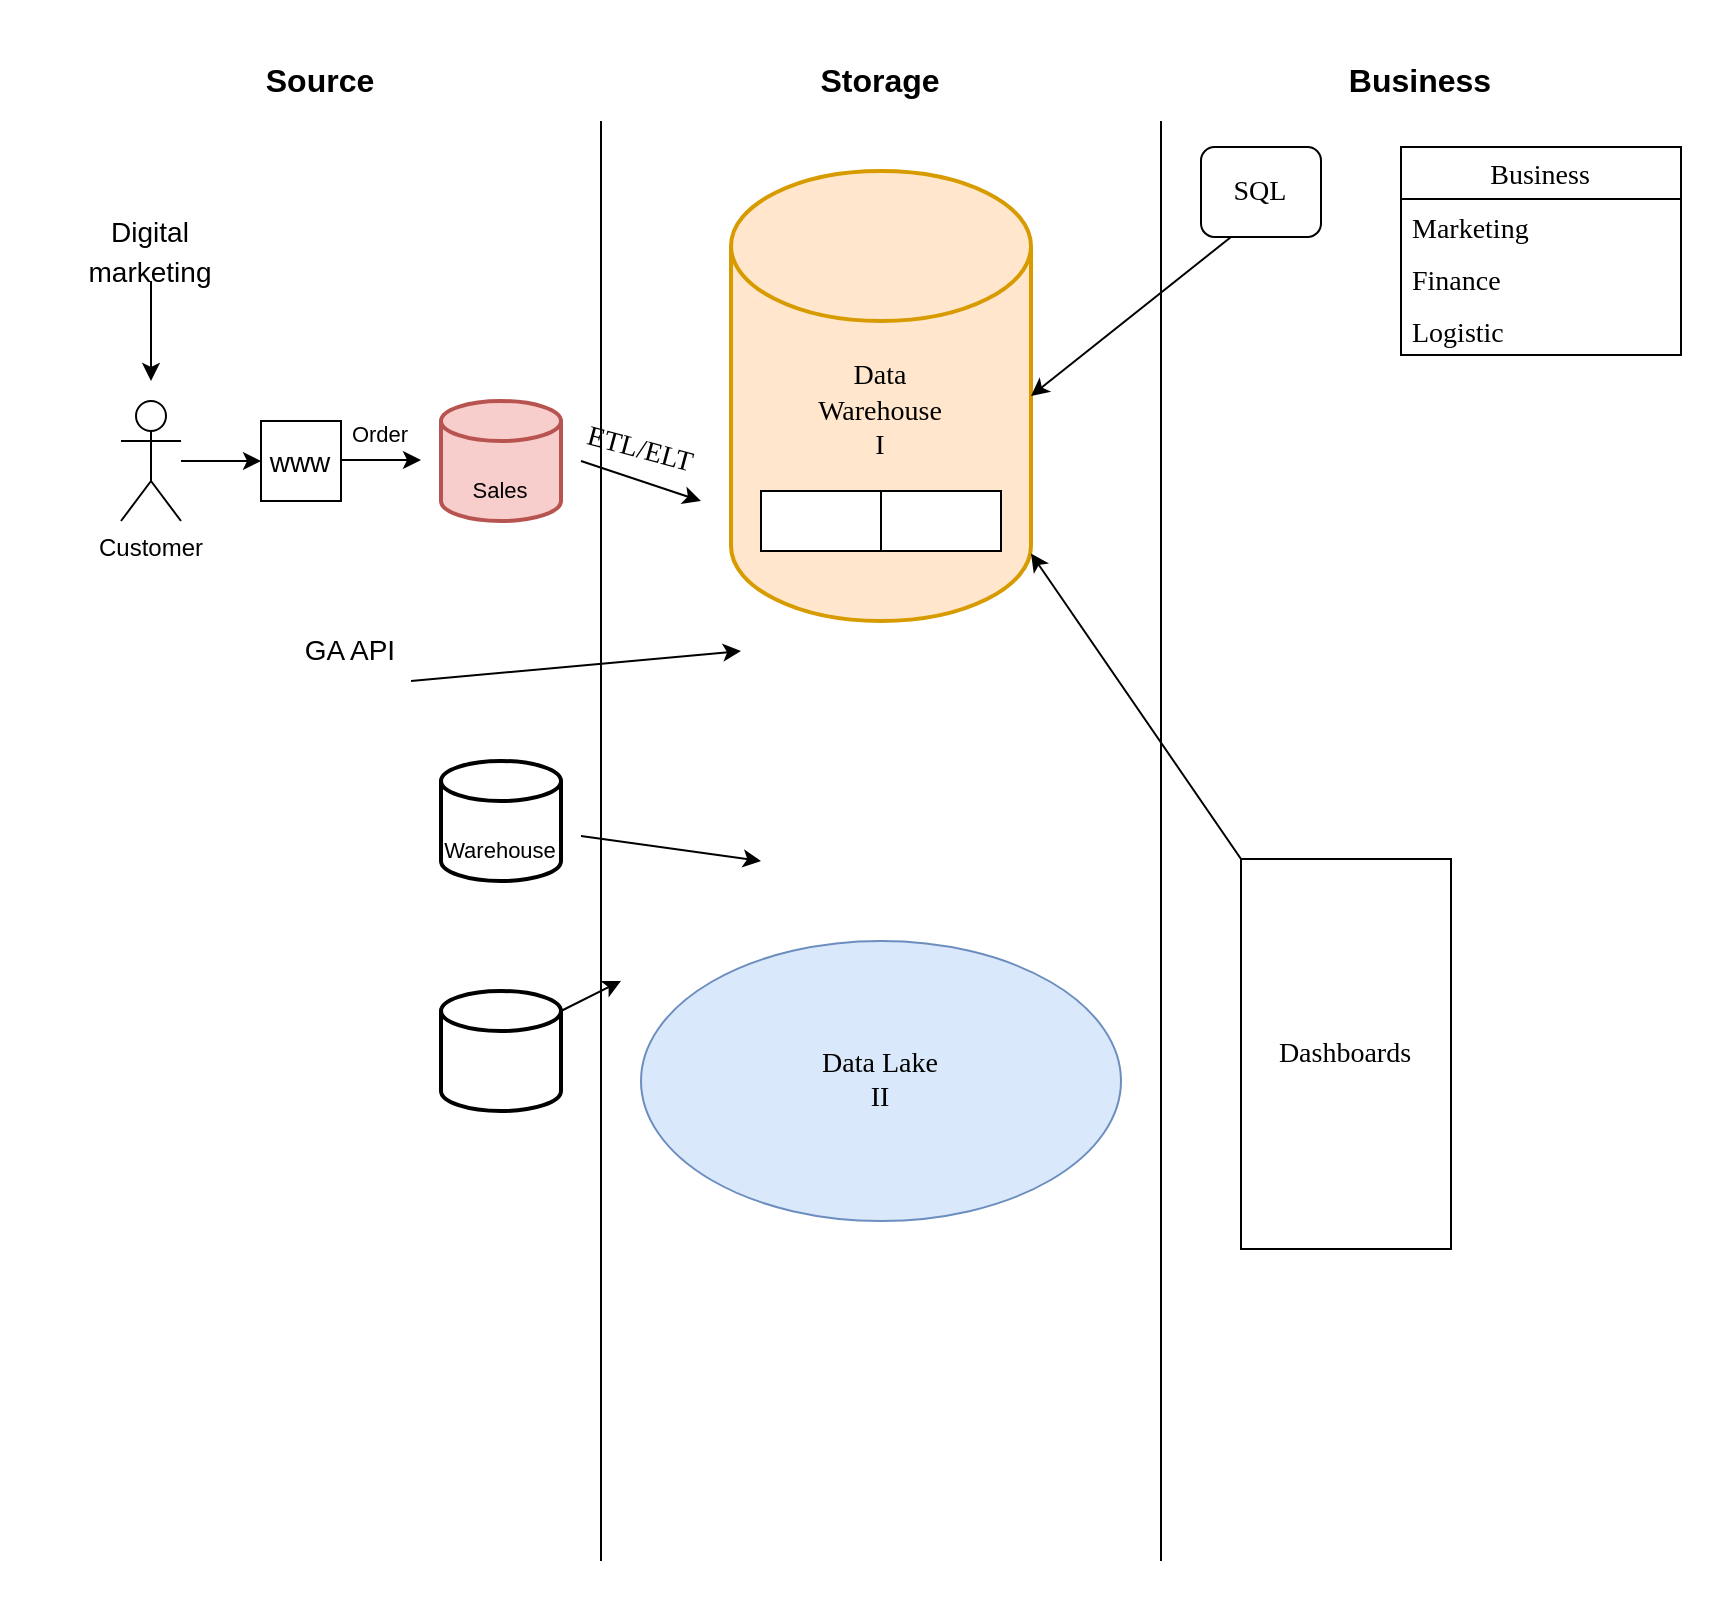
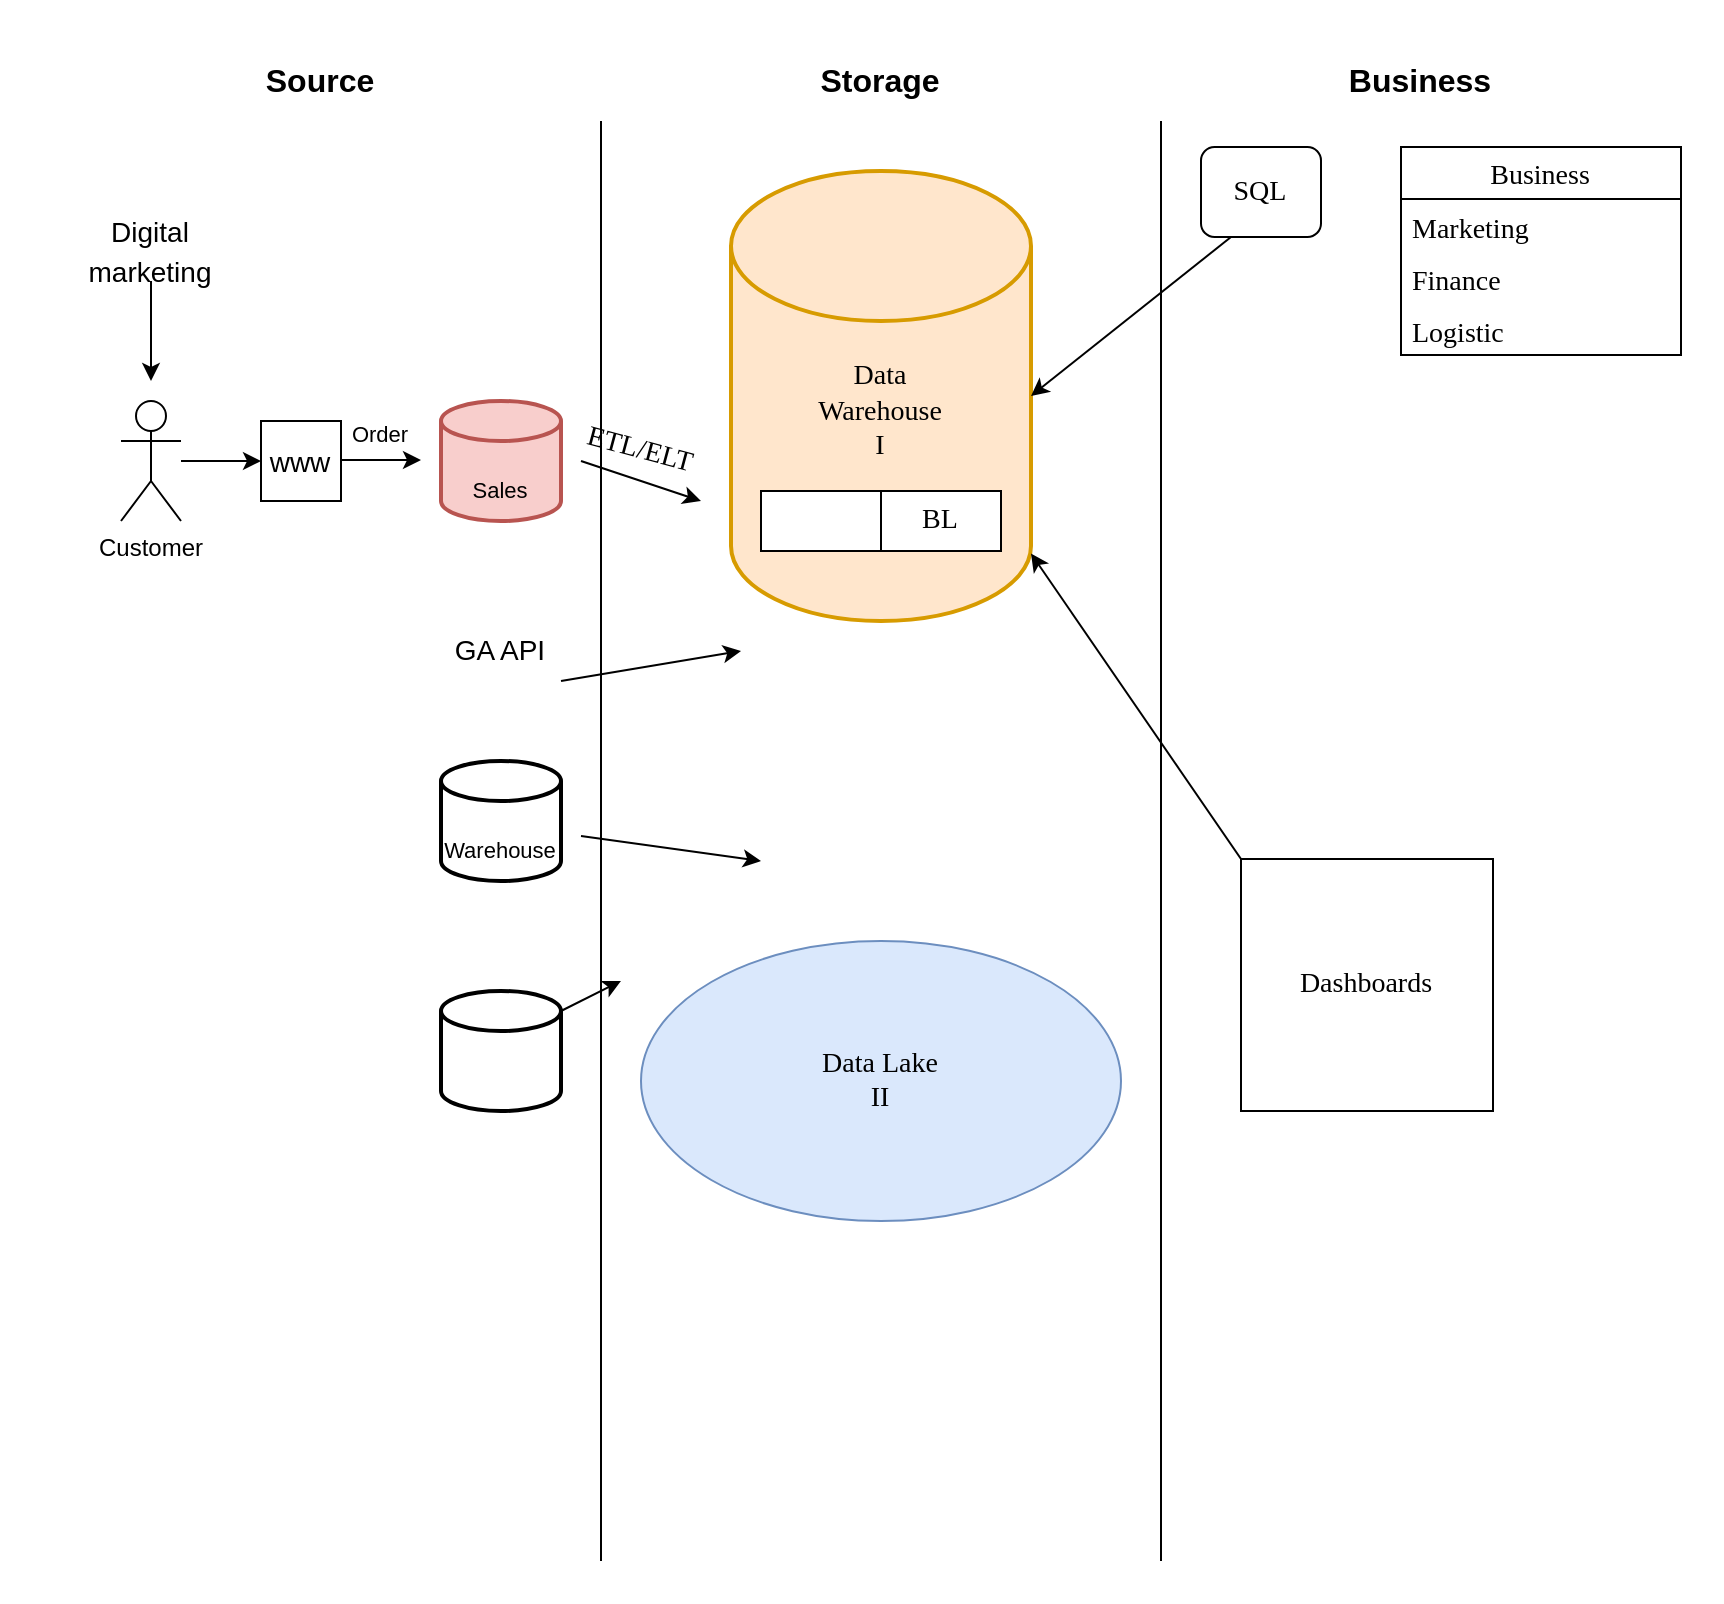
+ <mxCell id="30" value="BL" style="text;html=1;strokeColor=none;fillColor=none;align=center;verticalAlign=middle;whiteSpace=wrap;rounded=0;fontFamily=Times New Roman;fontSize=14;" parent="1" vertex="1"><mxGeometry x="440" y="245" width="60" height="30" as="geometry" /></mxCell>
- <mxCell id="18" value="GA API" style="text;html=1;strokeColor=none;fillColor=none;align=center;verticalAlign=middle;whiteSpace=wrap;rounded=0;fontSize=14;" parent="1" vertex="1"><mxGeometry x="145" y="310" width="60" height="30" as="geometry" /></mxCell>
+ <mxCell id="18" value="GA API" style="text;html=1;strokeColor=none;fillColor=none;align=center;verticalAlign=middle;whiteSpace=wrap;rounded=0;fontSize=14;" parent="1" vertex="1"><mxGeometry x="220" y="310" width="60" height="30" as="geometry" /></mxCell>
- <mxCell id="36" value="Dashboards" style="whiteSpace=wrap;html=1;aspect=fixed;fontFamily=Times New Roman;fontSize=14;" parent="1" vertex="1"><mxGeometry x="620" y="429" width="105" height="195" as="geometry" /></mxCell>
+ <mxCell id="36" value="Dashboards" style="whiteSpace=wrap;html=1;aspect=fixed;fontFamily=Times New Roman;fontSize=14;" parent="1" vertex="1"><mxGeometry x="620" y="429" width="126" height="126" as="geometry" /></mxCell>
